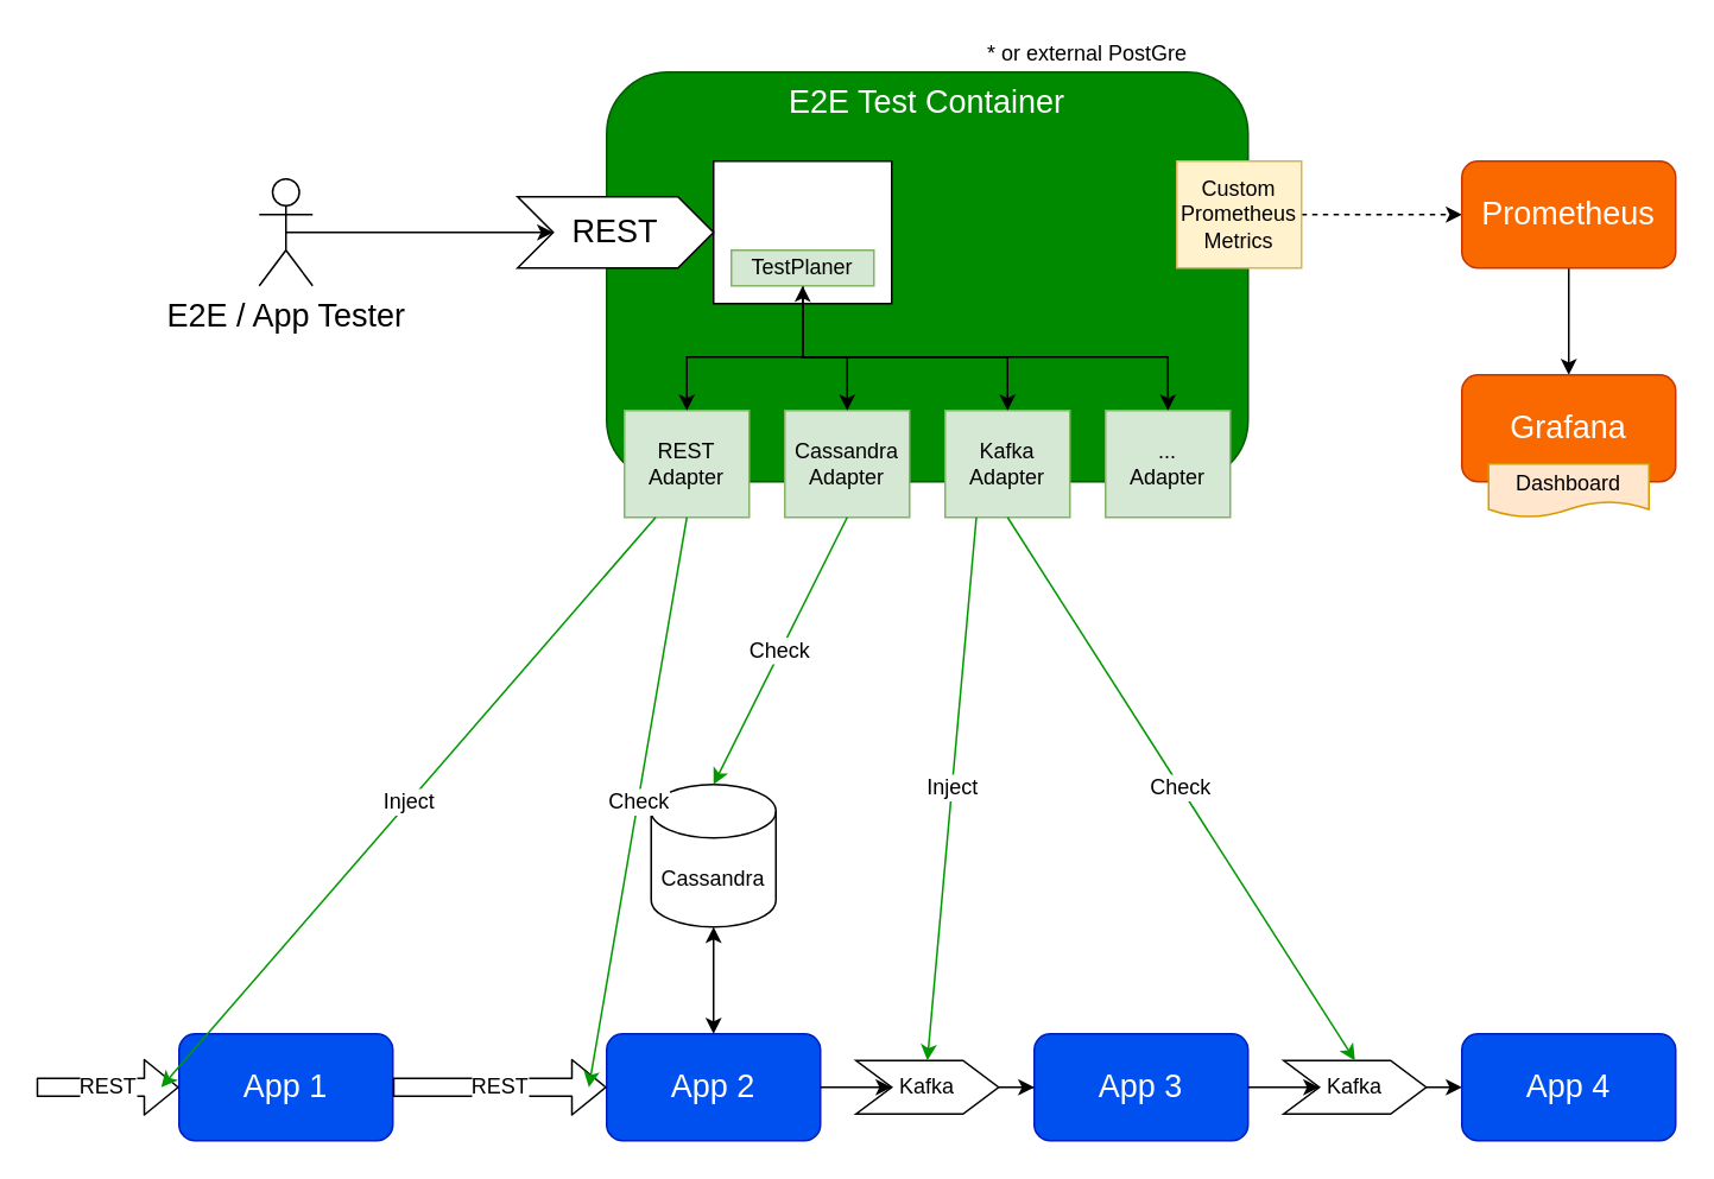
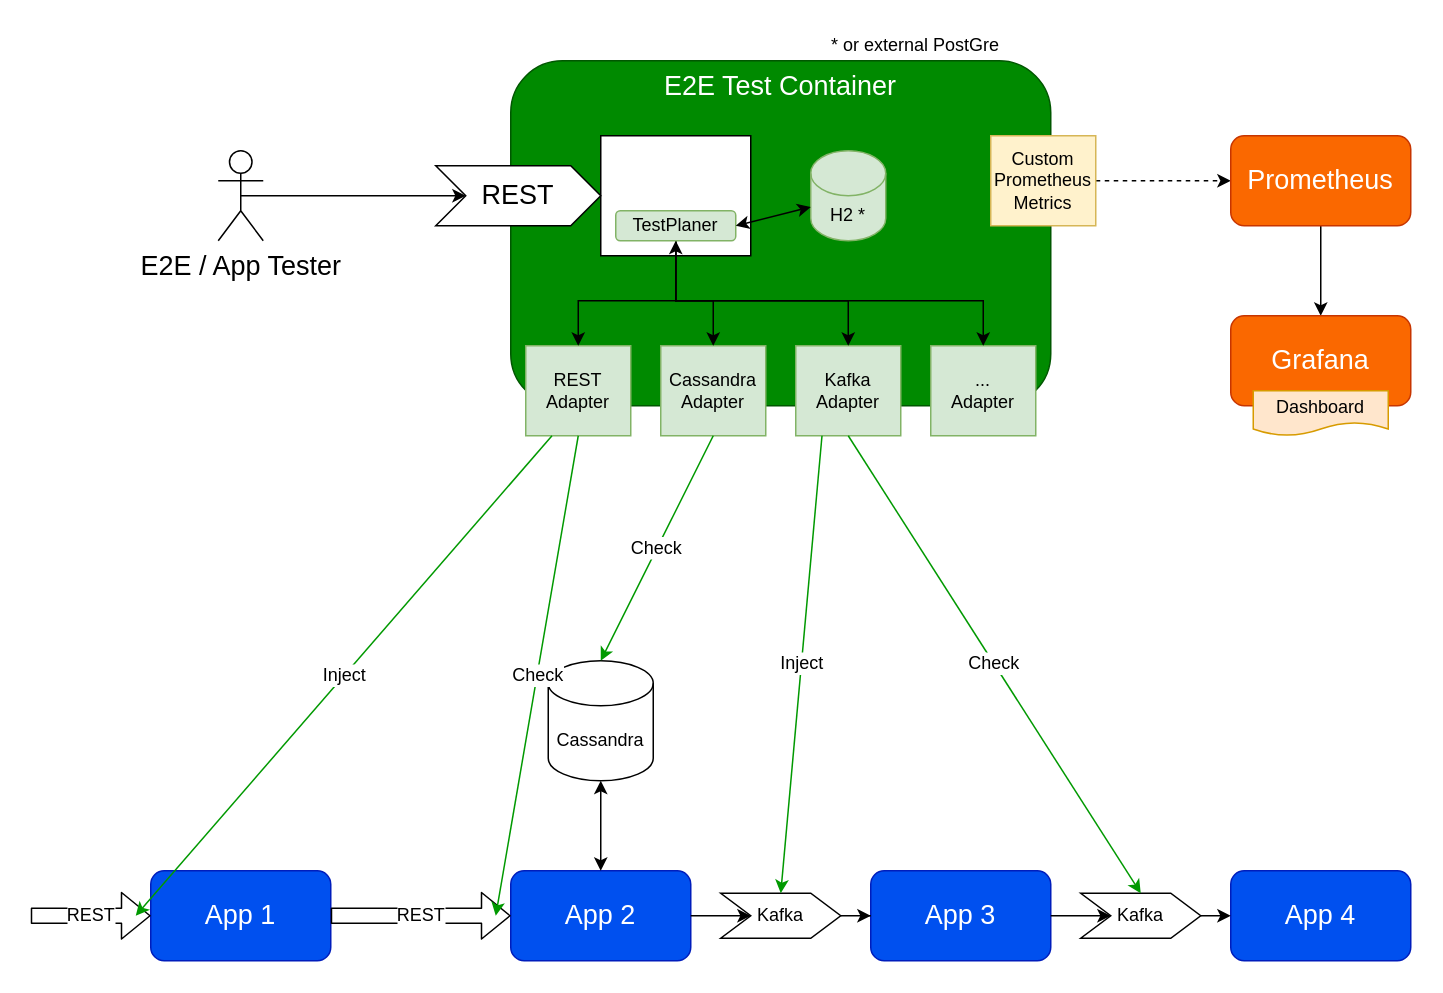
+ <mxCell id="41" value="H2 *" style="shape=cylinder3;whiteSpace=wrap;html=1;boundedLbl=1;backgroundOutline=1;size=15;fontSize=12;fillColor=#d5e8d4;strokeColor=#82b366;" parent="1" vertex="1"><mxGeometry x="540" y="100" width="50" height="60" as="geometry" /></mxCell>
+ <mxCell id="42" value="" style="endArrow=classic;startArrow=classic;html=1;strokeColor=#000000;fontSize=12;exitX=1;exitY=0.5;exitDx=0;exitDy=0;entryX=0;entryY=0;entryDx=0;entryDy=37.5;entryPerimeter=0;" parent="1" source="40" target="41" edge="1"><mxGeometry width="50" height="50" relative="1" as="geometry"><mxPoint x="820" y="330" as="sourcePoint" /><mxPoint x="870" y="280" as="targetPoint" /></mxGeometry></mxCell>
- <mxCell id="40" value="TestPlaner" style="rounded=0;whiteSpace=wrap;html=1;fontSize=12;fillColor=#d5e8d4;strokeColor=#82b366;" parent="1" vertex="1"><mxGeometry x="410" y="140" width="80" height="20" as="geometry" /></mxCell>
+ <mxCell id="40" value="TestPlaner" style="whiteSpace=wrap;html=1;fontSize=12;fillColor=#d5e8d4;strokeColor=#82b366;rounded=1;" parent="1" vertex="1"><mxGeometry x="410" y="140" width="80" height="20" as="geometry" /></mxCell>
